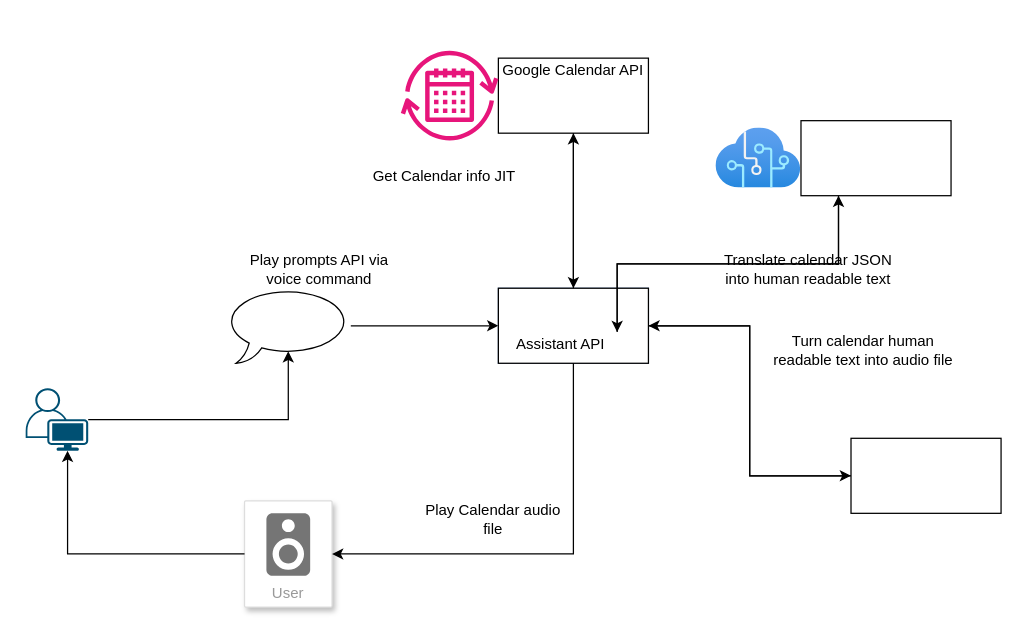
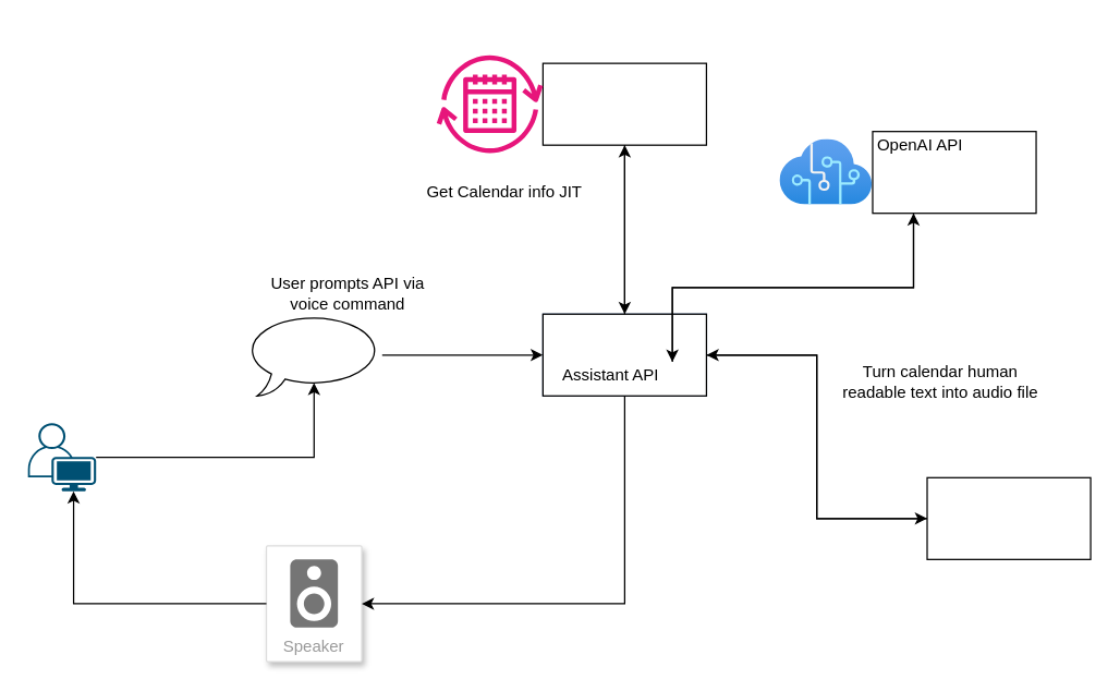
- <mxCell id="9" value="Google Calendar API" style="text;html=1;align=center;verticalAlign=middle;whiteSpace=wrap;rounded=0;" vertex="1" parent="6"><mxGeometry x="78" y="6" width="120" height="20" as="geometry" /></mxCell>
+ <mxCell id="17" value="OpenAI API" style="text;html=1;align=center;verticalAlign=middle;whiteSpace=wrap;rounded=0;" vertex="1" parent="15"><mxGeometry width="70" height="19" as="geometry" /></mxCell>
- <mxCell id="26" value="Get Calendar info JIT" style="text;html=1;align=center;verticalAlign=middle;whiteSpace=wrap;rounded=0;" vertex="1" parent="1"><mxGeometry x="285" y="126" width="140" height="30" as="geometry" /></mxCell>
+ <mxCell id="26" value="Get Calendar info JIT" style="text;html=1;align=center;verticalAlign=middle;whiteSpace=wrap;rounded=0;" vertex="1" parent="1"><mxGeometry x="300" y="126" width="140" height="30" as="geometry" /></mxCell>
- <mxCell id="4" value="Play prompts API via voice command" style="text;html=1;align=center;verticalAlign=middle;whiteSpace=wrap;rounded=0;" vertex="1" parent="1"><mxGeometry x="190" y="180" width="130" height="70" as="geometry" /></mxCell>
+ <mxCell id="4" value="User prompts API via voice command" style="text;html=1;align=center;verticalAlign=middle;whiteSpace=wrap;rounded=0;" vertex="1" parent="1"><mxGeometry x="190" y="180" width="130" height="70" as="geometry" /></mxCell>
- <mxCell id="27" value="Translate calendar JSON into human readable text" style="text;html=1;align=center;verticalAlign=middle;whiteSpace=wrap;rounded=0;" vertex="1" parent="1"><mxGeometry x="572" y="200" width="148" height="30" as="geometry" /></mxCell>
- <mxCell id="29" value="Play Calendar audio file" style="text;html=1;align=center;verticalAlign=middle;whiteSpace=wrap;rounded=0;" vertex="1" parent="1"><mxGeometry x="334" y="400" width="120" height="30" as="geometry" /></mxCell>
- <mxCell id="23" value="User" style="strokeColor=#dddddd;shadow=1;strokeWidth=1;rounded=1;absoluteArcSize=1;arcSize=2;labelPosition=center;verticalLabelPosition=middle;align=center;verticalAlign=bottom;spacingLeft=0;fontColor=#999999;fontSize=12;whiteSpace=wrap;spacingBottom=2;html=1;" vertex="1" parent="1"><mxGeometry x="195" y="400" width="70" height="85" as="geometry" /></mxCell>
+ <mxCell id="23" value="Speaker" style="strokeColor=#dddddd;shadow=1;strokeWidth=1;rounded=1;absoluteArcSize=1;arcSize=2;labelPosition=center;verticalLabelPosition=middle;align=center;verticalAlign=bottom;spacingLeft=0;fontColor=#999999;fontSize=12;whiteSpace=wrap;spacingBottom=2;html=1;" vertex="1" parent="1"><mxGeometry x="195" y="400" width="70" height="85" as="geometry" /></mxCell>
